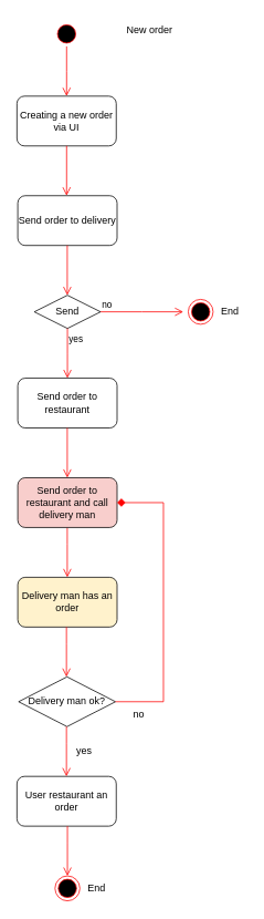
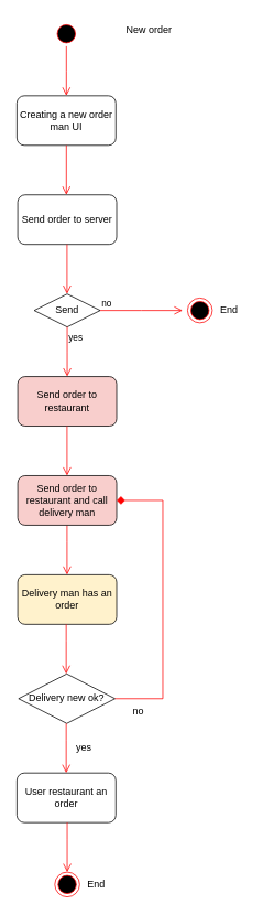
- <mxCell id="5" value="Creating a new order via UI" style="rounded=1;whiteSpace=wrap;html=1;" parent="1" vertex="1"><mxGeometry x="20" y="115" width="120" height="60" as="geometry" /></mxCell>
+ <mxCell id="5" value="Creating a new order man UI" style="rounded=1;whiteSpace=wrap;html=1;" parent="1" vertex="1"><mxGeometry x="20" y="115" width="120" height="60" as="geometry" /></mxCell>
- <mxCell id="7" value="Send order to delivery" style="rounded=1;whiteSpace=wrap;html=1;" parent="1" vertex="1"><mxGeometry x="21" y="235" width="120" height="60" as="geometry" /></mxCell>
+ <mxCell id="7" value="Send order to server" style="rounded=1;whiteSpace=wrap;html=1;" parent="1" vertex="1"><mxGeometry x="21" y="235" width="120" height="60" as="geometry" /></mxCell>
- <mxCell id="14" value="Send order to restaurant" style="rounded=1;whiteSpace=wrap;html=1;" parent="1" vertex="1"><mxGeometry x="21" y="455" width="120" height="60" as="geometry" /></mxCell>
+ <mxCell id="14" value="Send order to restaurant" style="rounded=1;whiteSpace=wrap;html=1;fillColor=#f8cecc;" parent="1" vertex="1"><mxGeometry x="21" y="455" width="120" height="60" as="geometry" /></mxCell>
- <mxCell id="24" value="Delivery man ok?" style="rhombus;whiteSpace=wrap;html=1;" vertex="1" parent="1"><mxGeometry x="22" y="815" width="117" height="60" as="geometry" /></mxCell>
+ <mxCell id="24" value="Delivery new ok?" style="rhombus;whiteSpace=wrap;html=1;" vertex="1" parent="1"><mxGeometry x="22" y="815" width="117" height="60" as="geometry" /></mxCell>
